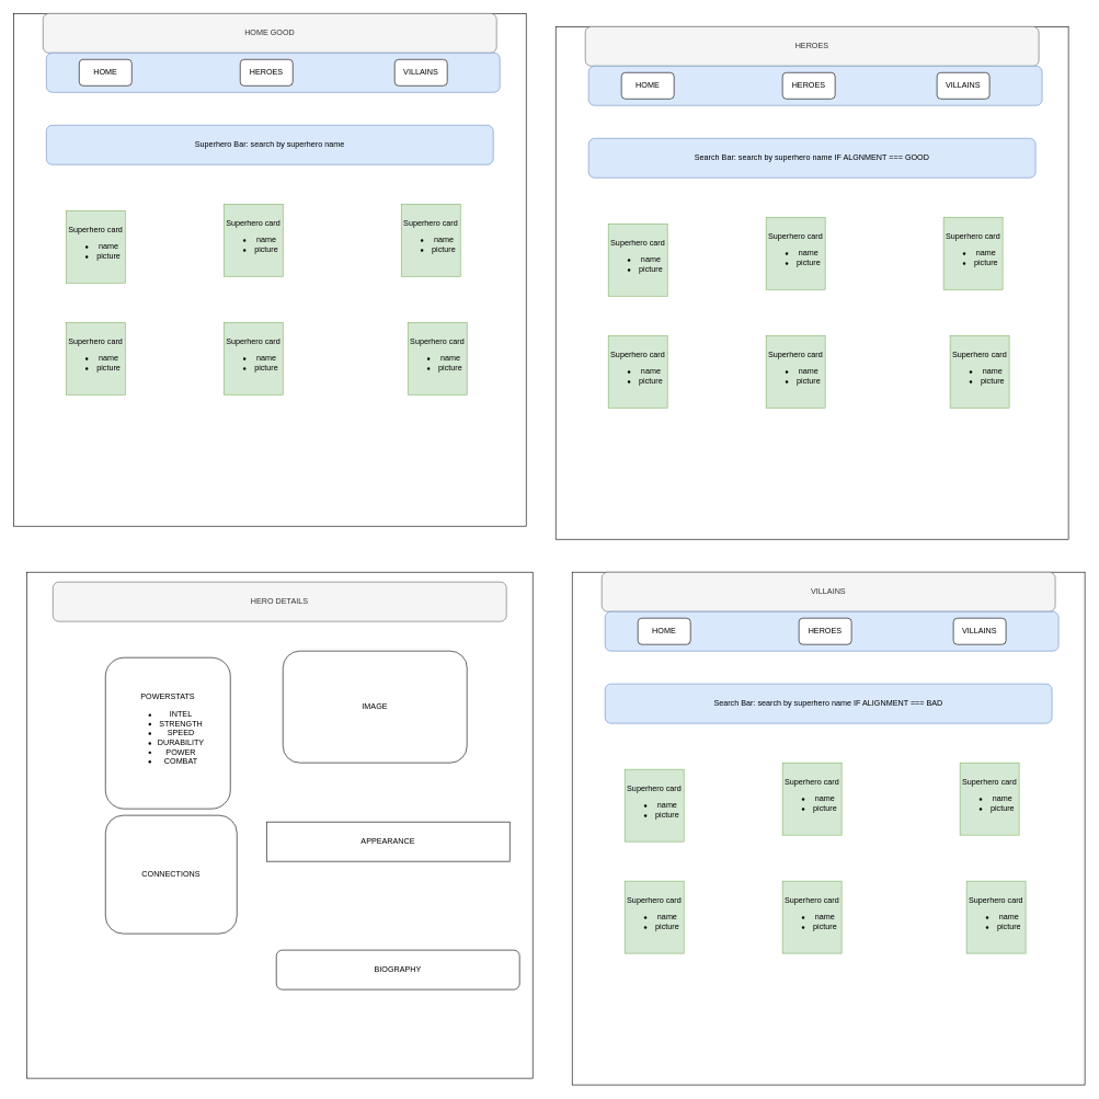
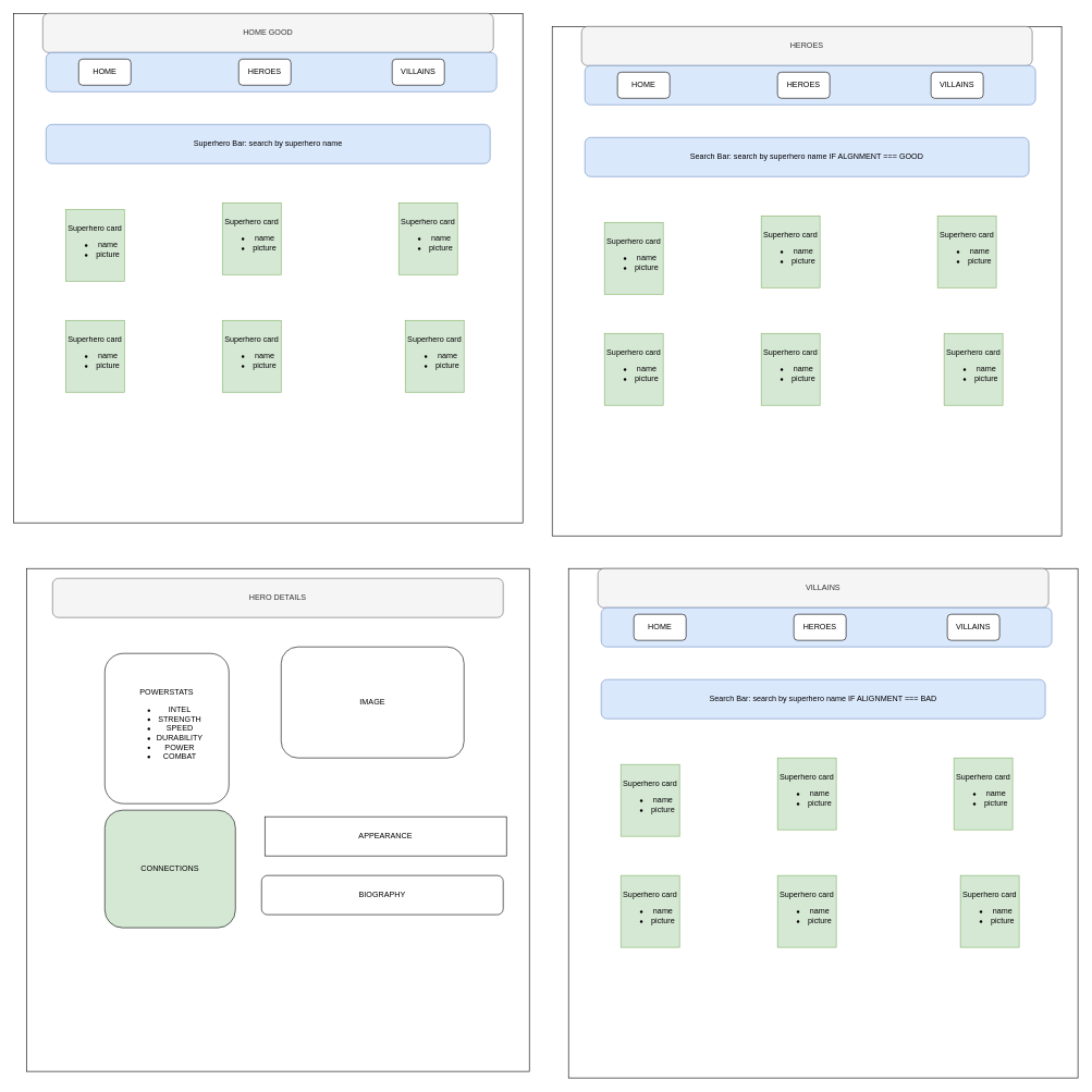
- <mxCell id="21" value="CONNECTIONS" style="rounded=1;whiteSpace=wrap;html=1;" vertex="1" parent="1"><mxGeometry x="160" y="1240" width="200" height="180" as="geometry" /></mxCell>
+ <mxCell id="21" value="CONNECTIONS" style="rounded=1;whiteSpace=wrap;html=1;fillColor=#d5e8d4;" vertex="1" parent="1"><mxGeometry x="160" y="1240" width="200" height="180" as="geometry" /></mxCell>
- <mxCell id="20" value="BIOGRAPHY" style="rounded=1;whiteSpace=wrap;html=1;" vertex="1" parent="1"><mxGeometry x="420" y="1445" width="370" height="60" as="geometry" /></mxCell>
+ <mxCell id="20" value="BIOGRAPHY" style="rounded=1;whiteSpace=wrap;html=1;" vertex="1" parent="1"><mxGeometry x="400" y="1340" width="370" height="60" as="geometry" /></mxCell>
